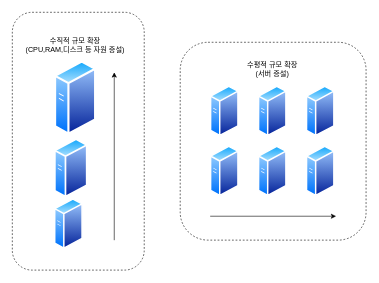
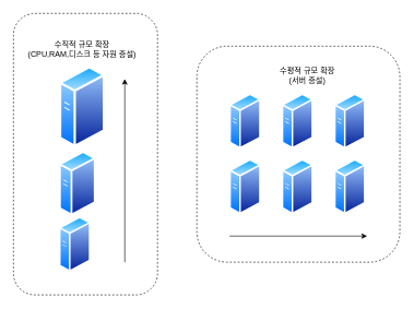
- <mxCell id="16" value="수평적 규모 확장&lt;div&gt;(서버 증설)&lt;/div&gt;" style="text;html=1;align=center;verticalAlign=middle;whiteSpace=wrap;rounded=0;" vertex="1" parent="1"><mxGeometry x="364.2" y="100" width="179.6" height="30" as="geometry" /></mxCell>
+ <mxCell id="16" value="수평적 규모 확장&lt;div&gt;(서버 증설)&lt;/div&gt;" style="text;html=1;align=center;verticalAlign=middle;whiteSpace=wrap;rounded=0;" vertex="1" parent="1"><mxGeometry x="379.2" y="100" width="179.6" height="30" as="geometry" /></mxCell>
